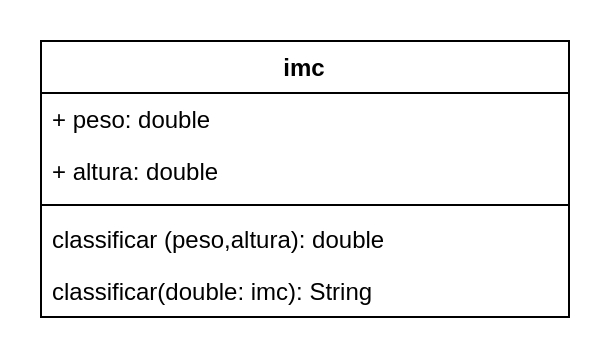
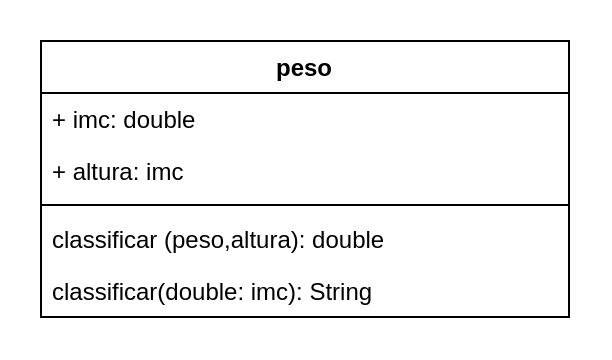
- <mxCell id="2" value="imc" style="swimlane;fontStyle=1;align=center;verticalAlign=top;childLayout=stackLayout;horizontal=1;startSize=26;horizontalStack=0;resizeParent=1;resizeParentMax=0;resizeLast=0;collapsible=1;marginBottom=0;whiteSpace=wrap;html=1;" vertex="1" parent="1"><mxGeometry x="20" y="20" width="264" height="138" as="geometry" /></mxCell>
+ <mxCell id="2" value="peso" style="swimlane;fontStyle=1;align=center;verticalAlign=top;childLayout=stackLayout;horizontal=1;startSize=26;horizontalStack=0;resizeParent=1;resizeParentMax=0;resizeLast=0;collapsible=1;marginBottom=0;whiteSpace=wrap;html=1;" vertex="1" parent="1"><mxGeometry x="20" y="20" width="264" height="138" as="geometry" /></mxCell>
- <mxCell id="3" value="+ peso: double&amp;nbsp;" style="text;strokeColor=none;fillColor=none;align=left;verticalAlign=top;spacingLeft=4;spacingRight=4;overflow=hidden;rotatable=0;points=[[0,0.5],[1,0.5]];portConstraint=eastwest;whiteSpace=wrap;html=1;" vertex="1" parent="2"><mxGeometry y="26" width="264" height="26" as="geometry" /></mxCell>
+ <mxCell id="3" value="+ imc: double&amp;nbsp;" style="text;strokeColor=none;fillColor=none;align=left;verticalAlign=top;spacingLeft=4;spacingRight=4;overflow=hidden;rotatable=0;points=[[0,0.5],[1,0.5]];portConstraint=eastwest;whiteSpace=wrap;html=1;" vertex="1" parent="2"><mxGeometry y="26" width="264" height="26" as="geometry" /></mxCell>
- <mxCell id="4" value="+ altura: double&amp;nbsp;" style="text;strokeColor=none;fillColor=none;align=left;verticalAlign=top;spacingLeft=4;spacingRight=4;overflow=hidden;rotatable=0;points=[[0,0.5],[1,0.5]];portConstraint=eastwest;whiteSpace=wrap;html=1;" vertex="1" parent="2"><mxGeometry y="52" width="264" height="26" as="geometry" /></mxCell>
+ <mxCell id="4" value="+ altura: imc&amp;nbsp;" style="text;strokeColor=none;fillColor=none;align=left;verticalAlign=top;spacingLeft=4;spacingRight=4;overflow=hidden;rotatable=0;points=[[0,0.5],[1,0.5]];portConstraint=eastwest;whiteSpace=wrap;html=1;" vertex="1" parent="2"><mxGeometry y="52" width="264" height="26" as="geometry" /></mxCell>
